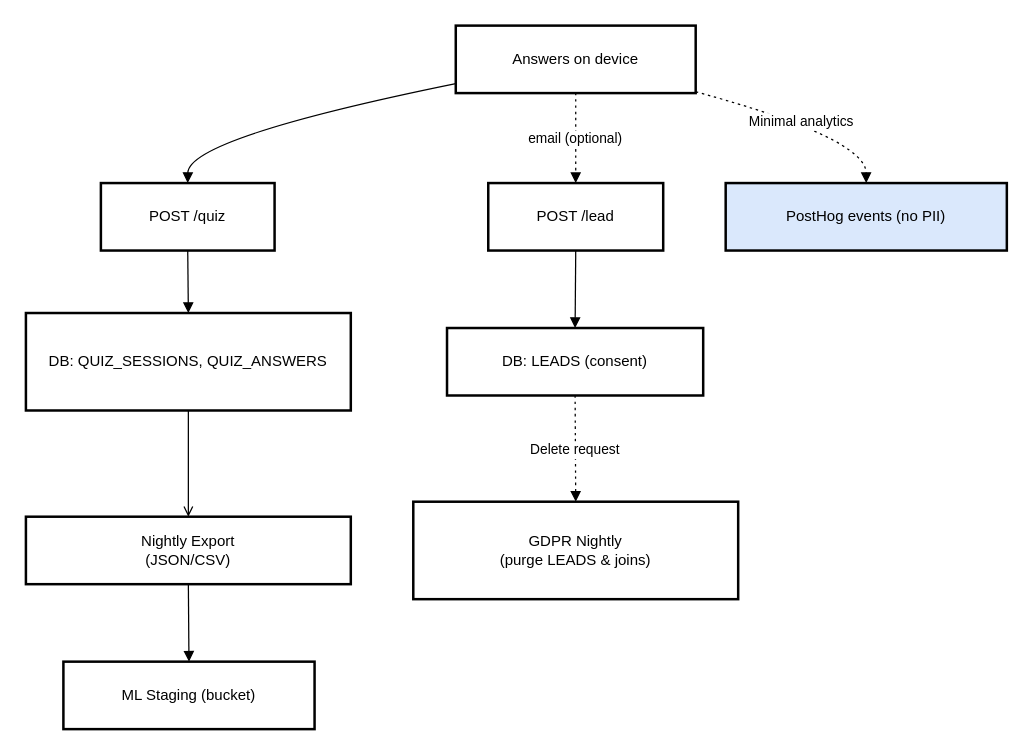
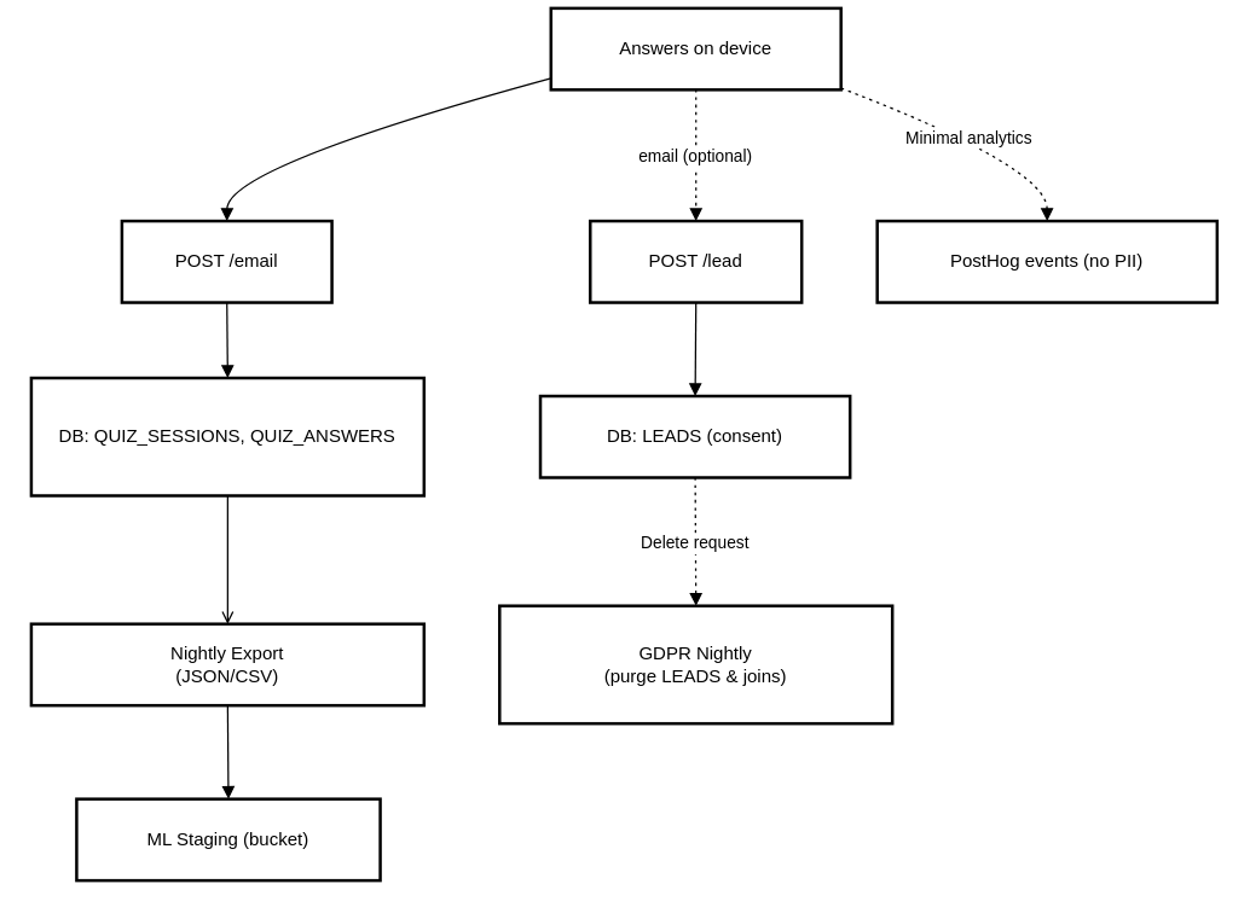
- <mxCell id="2" value="Answers on device" style="whiteSpace=wrap;strokeWidth=2;" vertex="1" parent="1"><mxGeometry x="364" y="20" width="192" height="54" as="geometry" /></mxCell>
+ <mxCell id="2" value="Answers on device" style="whiteSpace=wrap;strokeWidth=2;" vertex="1" parent="1"><mxGeometry x="364" y="5" width="192" height="54" as="geometry" /></mxCell>
- <mxCell id="3" value="POST /quiz" style="whiteSpace=wrap;strokeWidth=2;" vertex="1" parent="1"><mxGeometry x="80" y="146" width="139" height="54" as="geometry" /></mxCell>
+ <mxCell id="3" value="POST /email" style="whiteSpace=wrap;strokeWidth=2;" vertex="1" parent="1"><mxGeometry x="80" y="146" width="139" height="54" as="geometry" /></mxCell>
- <mxCell id="10" value="PostHog events (no PII)" style="whiteSpace=wrap;strokeWidth=2;fillColor=#dae8fc;" vertex="1" parent="1"><mxGeometry x="580" y="146" width="225" height="54" as="geometry" /></mxCell>
+ <mxCell id="10" value="PostHog events (no PII)" style="whiteSpace=wrap;strokeWidth=2;" vertex="1" parent="1"><mxGeometry x="580" y="146" width="225" height="54" as="geometry" /></mxCell>
